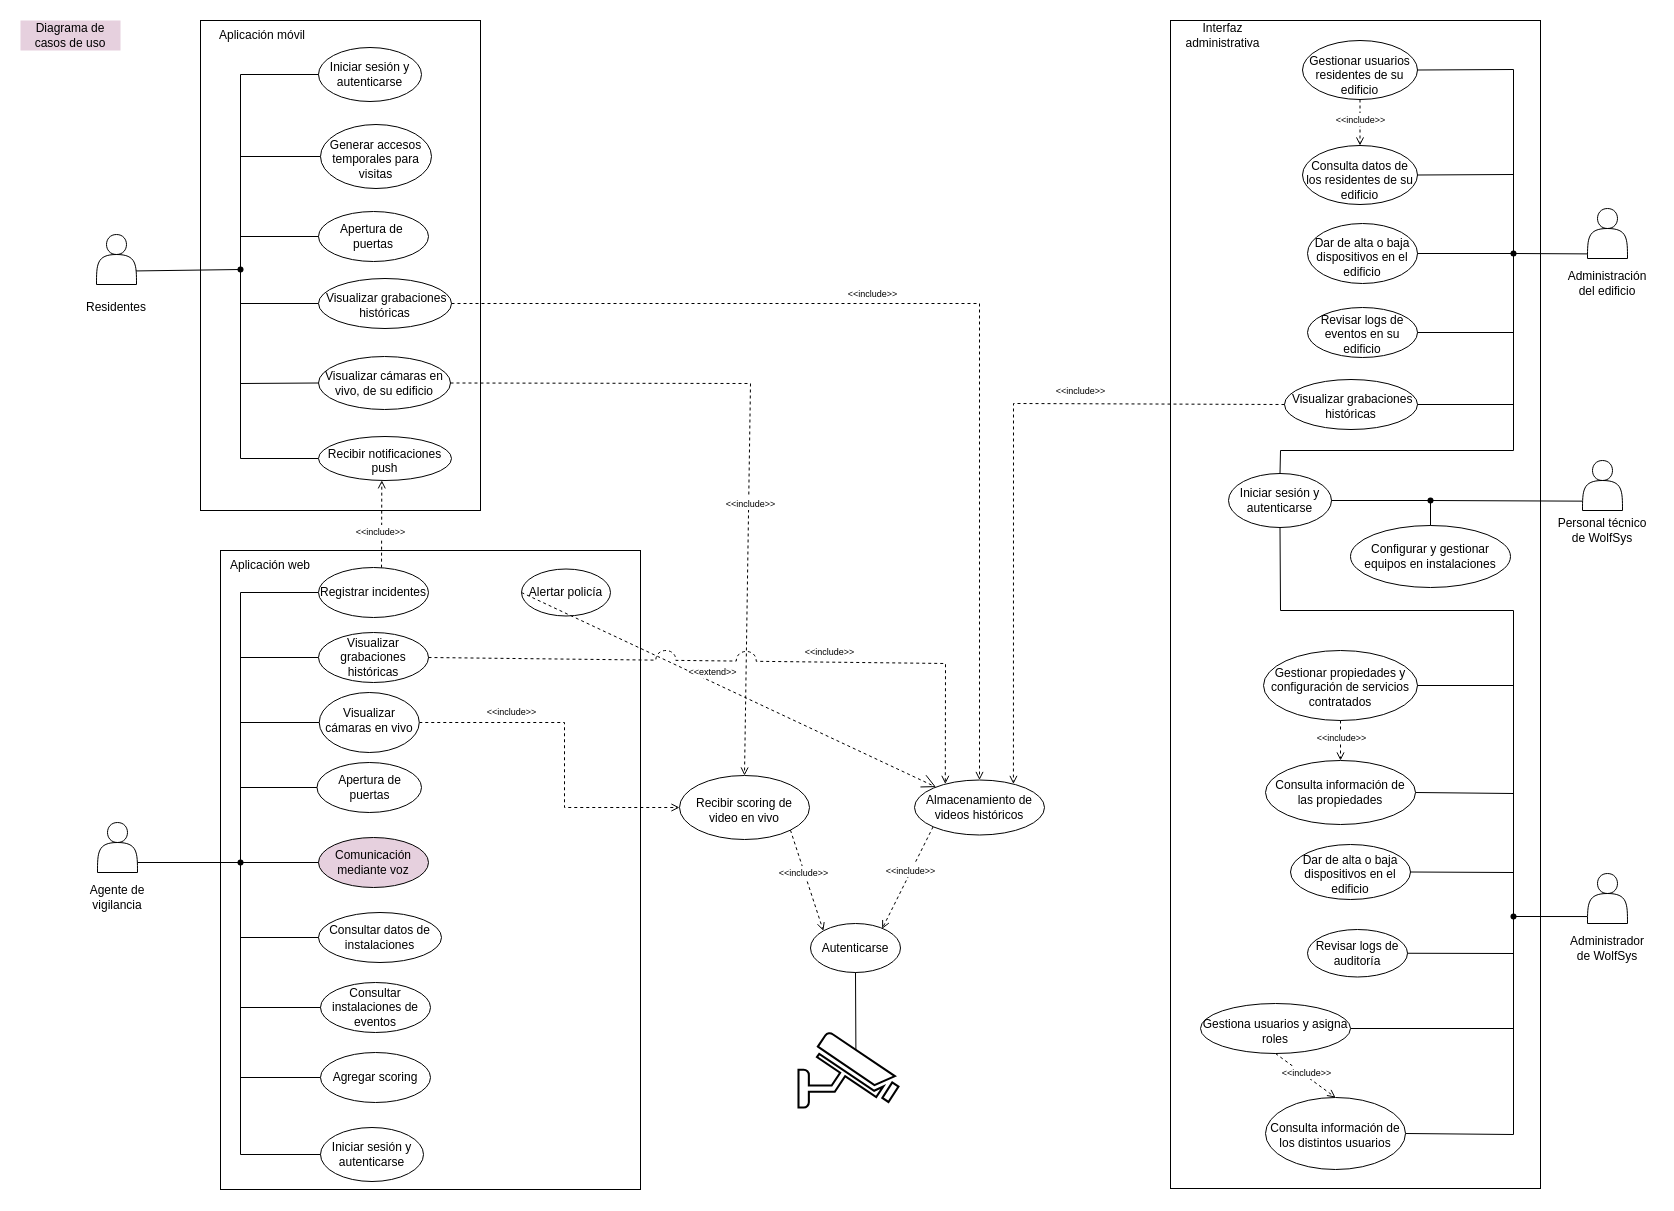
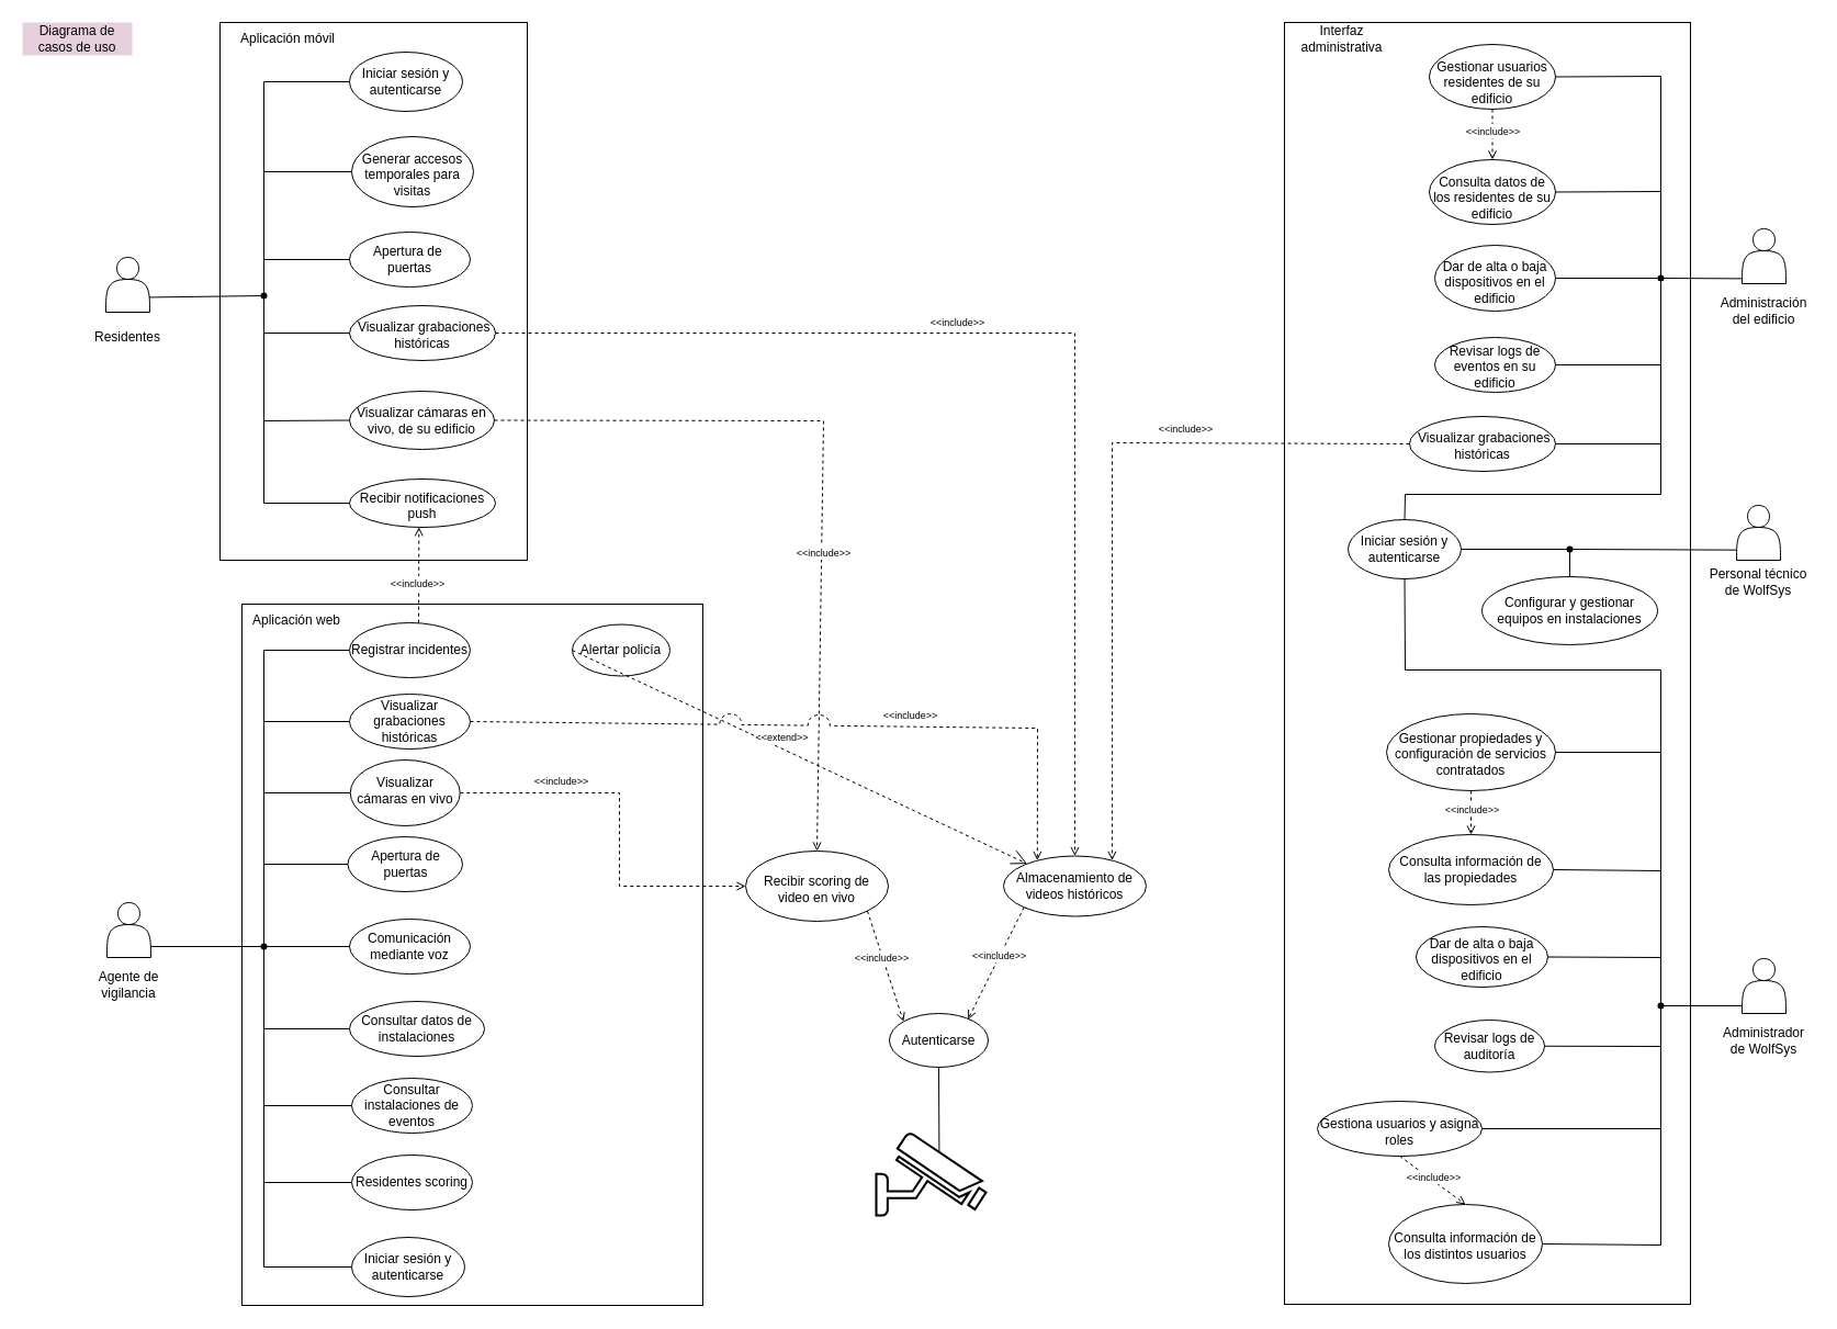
- <mxCell id="44" value="Comunicación mediante voz" style="ellipse;whiteSpace=wrap;html=1;fillColor=#e6d0de;" parent="1" vertex="1"><mxGeometry x="318" y="837" width="110" height="50" as="geometry" /></mxCell>
+ <mxCell id="44" value="Comunicación mediante voz" style="ellipse;whiteSpace=wrap;html=1;" parent="1" vertex="1"><mxGeometry x="318" y="837" width="110" height="50" as="geometry" /></mxCell>
- <mxCell id="64" value="Agregar scoring" style="ellipse;whiteSpace=wrap;html=1;" parent="1" vertex="1"><mxGeometry x="320" y="1052" width="110" height="50" as="geometry" /></mxCell>
+ <mxCell id="64" value="Residentes scoring" style="ellipse;whiteSpace=wrap;html=1;" parent="1" vertex="1"><mxGeometry x="320" y="1052" width="110" height="50" as="geometry" /></mxCell>
